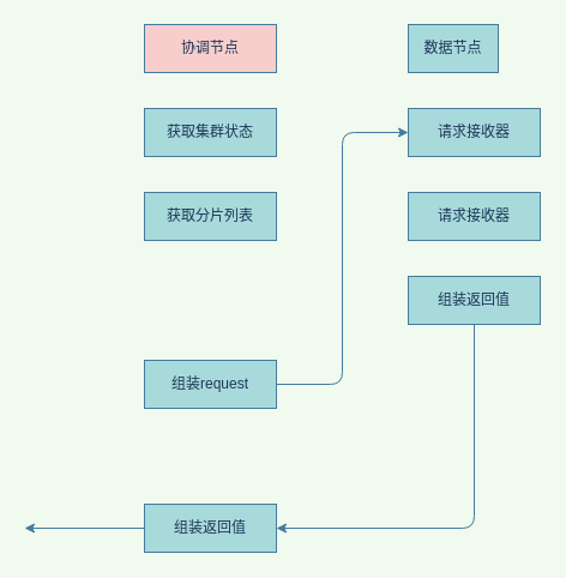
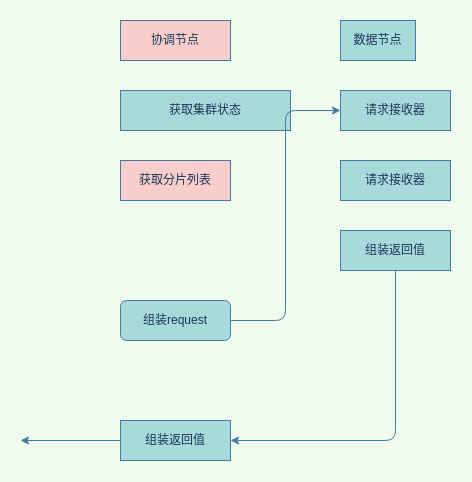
- <mxCell id="4" value="获取集群状态" style="rounded=0;whiteSpace=wrap;html=1;sketch=0;fontColor=#1D3557;strokeColor=#457B9D;fillColor=#A8DADC;" vertex="1" parent="1"><mxGeometry x="120" y="90" width="110" height="40" as="geometry" /></mxCell>
+ <mxCell id="4" value="获取集群状态" style="rounded=0;whiteSpace=wrap;html=1;sketch=0;fontColor=#1D3557;strokeColor=#457B9D;fillColor=#A8DADC;" vertex="1" parent="1"><mxGeometry x="120" y="90" width="170" height="40" as="geometry" /></mxCell>
- <mxCell id="5" value="获取分片列表" style="rounded=0;whiteSpace=wrap;html=1;sketch=0;fontColor=#1D3557;strokeColor=#457B9D;fillColor=#A8DADC;" vertex="1" parent="1"><mxGeometry x="120" y="160" width="110" height="40" as="geometry" /></mxCell>
+ <mxCell id="5" value="获取分片列表" style="rounded=0;whiteSpace=wrap;html=1;sketch=0;fontColor=#1D3557;strokeColor=#457B9D;fillColor=#f8cecc;" vertex="1" parent="1"><mxGeometry x="120" y="160" width="110" height="40" as="geometry" /></mxCell>
- <mxCell id="7" value="组装request" style="rounded=0;whiteSpace=wrap;html=1;sketch=0;fontColor=#1D3557;strokeColor=#457B9D;fillColor=#A8DADC;" vertex="1" parent="1"><mxGeometry x="120" y="300" width="110" height="40" as="geometry" /></mxCell>
+ <mxCell id="7" value="组装request" style="whiteSpace=wrap;html=1;sketch=0;fontColor=#1D3557;strokeColor=#457B9D;fillColor=#A8DADC;rounded=1;" vertex="1" parent="1"><mxGeometry x="120" y="300" width="110" height="40" as="geometry" /></mxCell>
